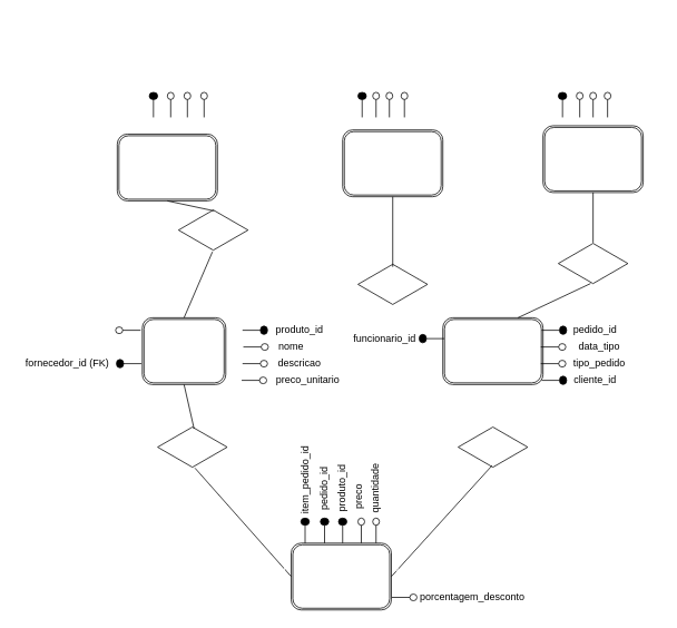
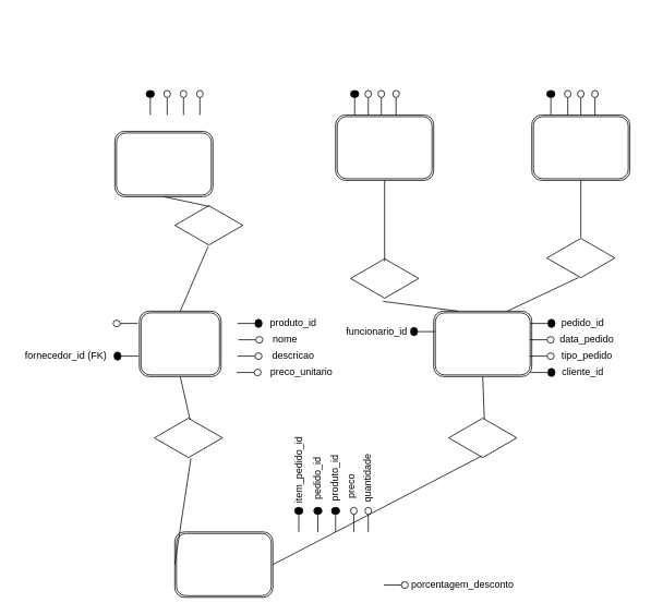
- <mxCell id="4" value="Funcionario" style="shape=ext;double=1;rounded=1;whiteSpace=wrap;html=1;labelBackgroundColor=none;fontColor=#FFFFFF;" parent="1" vertex="1"><mxGeometry x="650" y="125" width="120" height="80" as="geometry" /></mxCell>
+ <mxCell id="4" value="Funcionario" style="shape=ext;double=1;rounded=1;whiteSpace=wrap;html=1;labelBackgroundColor=none;fontColor=#FFFFFF;" parent="1" vertex="1"><mxGeometry x="650" y="115" width="120" height="80" as="geometry" /></mxCell>
- <mxCell id="3" value="Cliente" style="shape=ext;double=1;rounded=1;whiteSpace=wrap;html=1;labelBackgroundColor=none;fontColor=#FFFFFF;" parent="1" vertex="1"><mxGeometry x="410" y="130" width="120" height="80" as="geometry" /></mxCell>
+ <mxCell id="3" value="Cliente" style="shape=ext;double=1;rounded=1;whiteSpace=wrap;html=1;labelBackgroundColor=none;fontColor=#FFFFFF;" parent="1" vertex="1"><mxGeometry x="410" y="115" width="120" height="80" as="geometry" /></mxCell>
+ <mxCell id="21" value="" style="endArrow=none;html=1;rounded=0;fontColor=#FFFFFF;exitX=0.476;exitY=1.06;exitDx=0;exitDy=0;exitPerimeter=0;entryX=0.25;entryY=0;entryDx=0;entryDy=0;" parent="1" source="9" target="6" edge="1"><mxGeometry relative="1" as="geometry"><mxPoint x="244.005" y="326" as="sourcePoint" /><mxPoint x="240" y="365" as="targetPoint" /></mxGeometry></mxCell>
+ <mxCell id="22" value="N" style="resizable=0;html=1;align=right;verticalAlign=bottom;labelBackgroundColor=none;fontColor=#FFFFFF;" parent="21" connectable="0" vertex="1"><mxGeometry x="1" relative="1" as="geometry" /></mxCell>
- <mxCell id="75" value="data_tipo" style="text;html=1;align=center;verticalAlign=middle;resizable=0;points=[];autosize=1;strokeColor=none;fillColor=none;" vertex="1" parent="1"><mxGeometry x="671.67" y="375" width="90" height="30" as="geometry" /></mxCell>
+ <mxCell id="75" value="data_pedido" style="text;html=1;align=center;verticalAlign=middle;resizable=0;points=[];autosize=1;strokeColor=none;fillColor=none;" vertex="1" parent="1"><mxGeometry x="671.67" y="375" width="90" height="30" as="geometry" /></mxCell>
+ <mxCell id="27" value="" style="endArrow=none;html=1;rounded=0;fontColor=#FFFFFF;exitX=0.524;exitY=0.04;exitDx=0;exitDy=0;exitPerimeter=0;entryX=0.5;entryY=1;entryDx=0;entryDy=0;" parent="1" source="11" target="6" edge="1"><mxGeometry relative="1" as="geometry"><mxPoint x="242.005" y="498" as="sourcePoint" /><mxPoint x="240" y="445" as="targetPoint" /></mxGeometry></mxCell>
+ <mxCell id="28" value="1" style="resizable=0;html=1;align=right;verticalAlign=bottom;labelBackgroundColor=none;fontColor=#FFFFFF;" parent="27" connectable="0" vertex="1"><mxGeometry x="1" relative="1" as="geometry"><mxPoint y="20" as="offset" /></mxGeometry></mxCell>
- <mxCell id="7" value="Item_Pedido" style="shape=ext;double=1;rounded=1;whiteSpace=wrap;html=1;labelBackgroundColor=none;fontColor=#FFFFFF;" parent="1" vertex="1"><mxGeometry x="348.34" y="625" width="120" height="80" as="geometry" /></mxCell>
+ <mxCell id="7" value="Item_Pedido" style="shape=ext;double=1;rounded=1;whiteSpace=wrap;html=1;labelBackgroundColor=none;fontColor=#FFFFFF;" parent="1" vertex="1"><mxGeometry x="213.34" y="625" width="120" height="80" as="geometry" /></mxCell>
